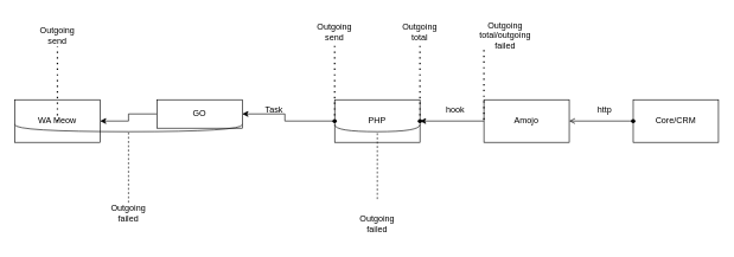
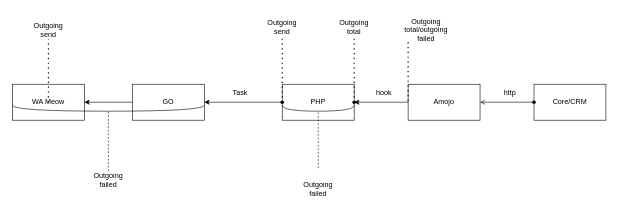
- <mxCell id="12" value="Task" style="text;html=1;strokeColor=none;fillColor=none;align=center;verticalAlign=middle;whiteSpace=wrap;rounded=0;" vertex="1" parent="1"><mxGeometry x="355" y="140" width="60" height="30" as="geometry" /></mxCell>
+ <mxCell id="12" value="Task" style="text;html=1;strokeColor=none;fillColor=none;align=center;verticalAlign=middle;whiteSpace=wrap;rounded=0;" vertex="1" parent="1"><mxGeometry x="370" y="140" width="60" height="30" as="geometry" /></mxCell>
- <mxCell id="7" value="GO" style="rounded=0;whiteSpace=wrap;html=1;" vertex="1" parent="1"><mxGeometry x="220" y="140" width="120" height="40" as="geometry" /></mxCell>
+ <mxCell id="7" value="GO" style="rounded=0;whiteSpace=wrap;html=1;" vertex="1" parent="1"><mxGeometry x="220" y="140" width="120" height="60" as="geometry" /></mxCell>
